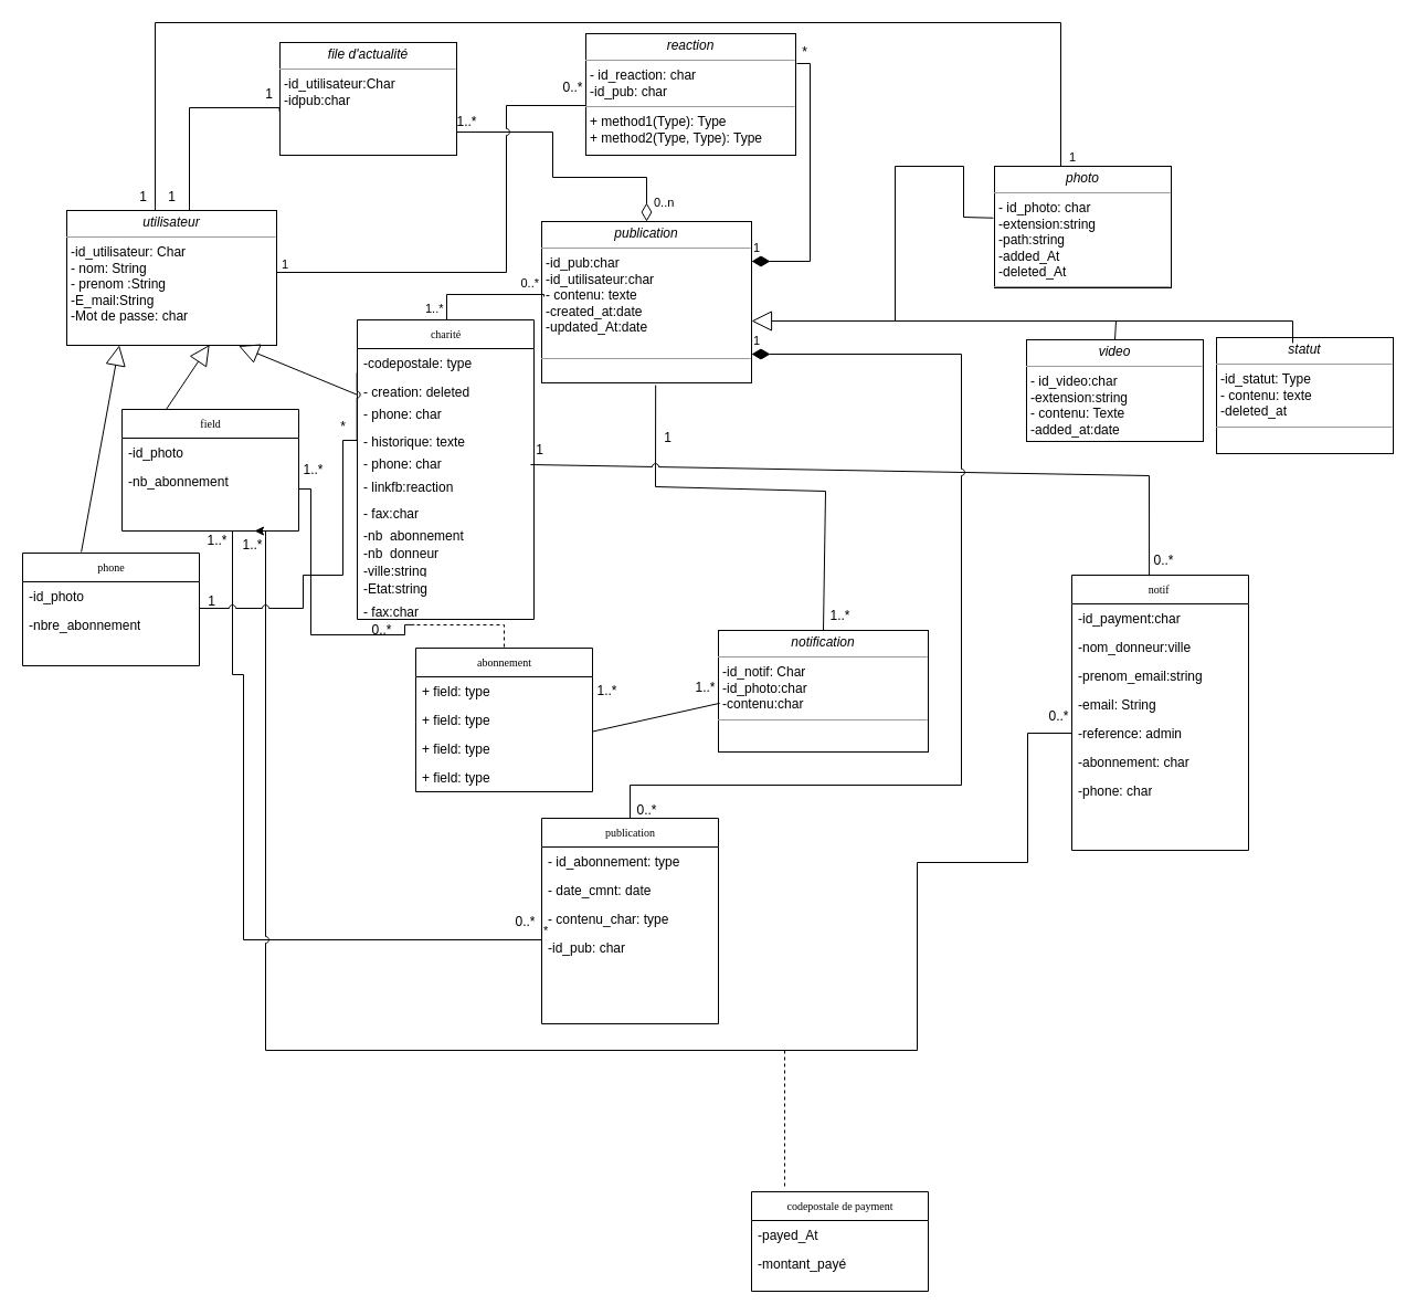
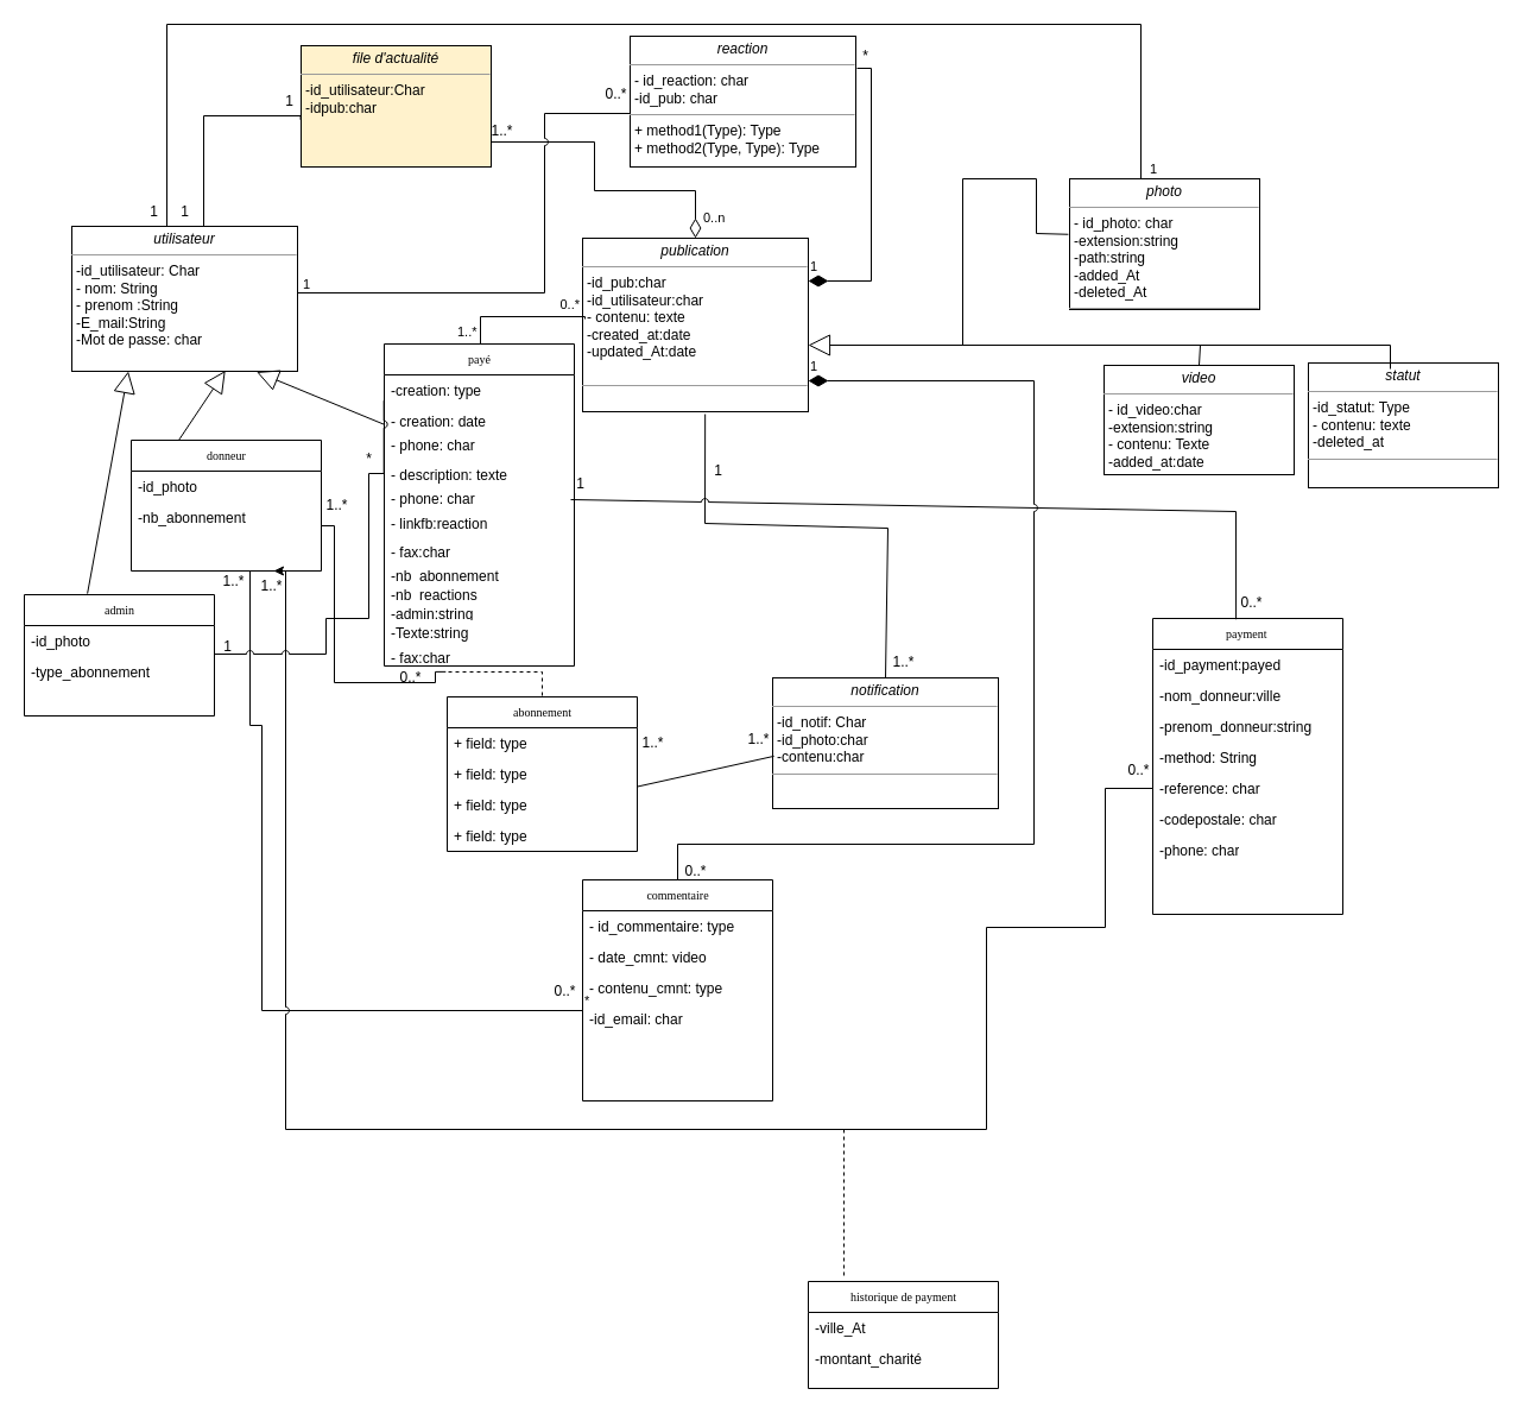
- <mxCell id="64" value="&lt;p style=&quot;margin:0px;margin-top:4px;text-align:center;&quot;&gt;&lt;i&gt;file d'actualité&lt;/i&gt;&lt;/p&gt;&lt;hr size=&quot;1&quot;&gt;&lt;p style=&quot;margin:0px;margin-left:4px;&quot;&gt;-id_utilisateur:Char&lt;br&gt;-idpub:char&lt;/p&gt;&lt;p style=&quot;margin:0px;margin-left:4px;&quot;&gt;&lt;br&gt;&lt;/p&gt;" style="verticalAlign=top;align=left;overflow=fill;fontSize=12;fontFamily=Helvetica;html=1;rounded=0;shadow=0;comic=0;labelBackgroundColor=none;strokeWidth=1" vertex="1" parent="1"><mxGeometry x="253" y="38" width="160" height="102" as="geometry" /></mxCell>
+ <mxCell id="64" value="&lt;p style=&quot;margin:0px;margin-top:4px;text-align:center;&quot;&gt;&lt;i&gt;file d'actualité&lt;/i&gt;&lt;/p&gt;&lt;hr size=&quot;1&quot;&gt;&lt;p style=&quot;margin:0px;margin-left:4px;&quot;&gt;-id_utilisateur:Char&lt;br&gt;-idpub:char&lt;/p&gt;&lt;p style=&quot;margin:0px;margin-left:4px;&quot;&gt;&lt;br&gt;&lt;/p&gt;" style="verticalAlign=top;align=left;overflow=fill;fontSize=12;fontFamily=Helvetica;html=1;rounded=0;shadow=0;comic=0;labelBackgroundColor=none;strokeWidth=1;fillColor=#fff2cc;" vertex="1" parent="1"><mxGeometry x="253" y="38" width="160" height="102" as="geometry" /></mxCell>
- <mxCell id="16" value="charité" style="swimlane;html=1;fontStyle=0;childLayout=stackLayout;horizontal=1;startSize=26;fillColor=none;horizontalStack=0;resizeParent=1;resizeLast=0;collapsible=1;marginBottom=0;swimlaneFillColor=#ffffff;rounded=0;shadow=0;comic=0;labelBackgroundColor=none;strokeWidth=1;fontFamily=Verdana;fontSize=10;align=center;" parent="1" vertex="1"><mxGeometry x="323" y="289" width="160" height="271" as="geometry" /></mxCell>
+ <mxCell id="16" value="payé" style="swimlane;html=1;fontStyle=0;childLayout=stackLayout;horizontal=1;startSize=26;fillColor=none;horizontalStack=0;resizeParent=1;resizeLast=0;collapsible=1;marginBottom=0;swimlaneFillColor=#ffffff;rounded=0;shadow=0;comic=0;labelBackgroundColor=none;strokeWidth=1;fontFamily=Verdana;fontSize=10;align=center;" parent="1" vertex="1"><mxGeometry x="323" y="289" width="160" height="271" as="geometry" /></mxCell>
- <mxCell id="17" value="-codepostale: type" style="text;html=1;strokeColor=none;fillColor=none;align=left;verticalAlign=top;spacingLeft=4;spacingRight=4;whiteSpace=wrap;overflow=hidden;rotatable=0;points=[[0,0.5],[1,0.5]];portConstraint=eastwest;" parent="16" vertex="1"><mxGeometry y="26" width="160" height="26" as="geometry" /></mxCell>
+ <mxCell id="17" value="-creation: type" style="text;html=1;strokeColor=none;fillColor=none;align=left;verticalAlign=top;spacingLeft=4;spacingRight=4;whiteSpace=wrap;overflow=hidden;rotatable=0;points=[[0,0.5],[1,0.5]];portConstraint=eastwest;" parent="16" vertex="1"><mxGeometry y="26" width="160" height="26" as="geometry" /></mxCell>
- <mxCell id="18" value="- creation: deleted" style="text;html=1;strokeColor=none;fillColor=none;align=left;verticalAlign=top;spacingLeft=4;spacingRight=4;whiteSpace=wrap;overflow=hidden;rotatable=0;points=[[0,0.5],[1,0.5]];portConstraint=eastwest;" vertex="1" parent="16"><mxGeometry y="52" width="160" height="20" as="geometry" /></mxCell>
+ <mxCell id="18" value="- creation: date" style="text;html=1;strokeColor=none;fillColor=none;align=left;verticalAlign=top;spacingLeft=4;spacingRight=4;whiteSpace=wrap;overflow=hidden;rotatable=0;points=[[0,0.5],[1,0.5]];portConstraint=eastwest;" vertex="1" parent="16"><mxGeometry y="52" width="160" height="20" as="geometry" /></mxCell>
- <mxCell id="10" value="field" style="swimlane;html=1;fontStyle=0;childLayout=stackLayout;horizontal=1;startSize=26;fillColor=none;horizontalStack=0;resizeParent=1;resizeLast=0;collapsible=1;marginBottom=0;swimlaneFillColor=#ffffff;rounded=0;shadow=0;comic=0;labelBackgroundColor=none;strokeWidth=1;fontFamily=Verdana;fontSize=10;align=center;" parent="1" vertex="1"><mxGeometry x="110" y="370" width="160" height="110" as="geometry" /></mxCell>
+ <mxCell id="10" value="donneur" style="swimlane;html=1;fontStyle=0;childLayout=stackLayout;horizontal=1;startSize=26;fillColor=none;horizontalStack=0;resizeParent=1;resizeLast=0;collapsible=1;marginBottom=0;swimlaneFillColor=#ffffff;rounded=0;shadow=0;comic=0;labelBackgroundColor=none;strokeWidth=1;fontFamily=Verdana;fontSize=10;align=center;" parent="1" vertex="1"><mxGeometry x="110" y="370" width="160" height="110" as="geometry" /></mxCell>
- <mxCell id="20" value="- historique: texte" style="text;html=1;strokeColor=none;fillColor=none;align=left;verticalAlign=top;spacingLeft=4;spacingRight=4;whiteSpace=wrap;overflow=hidden;rotatable=0;points=[[0,0.5],[1,0.5]];portConstraint=eastwest;" vertex="1" parent="16"><mxGeometry y="97" width="160" height="20" as="geometry" /></mxCell>
+ <mxCell id="20" value="- description: texte" style="text;html=1;strokeColor=none;fillColor=none;align=left;verticalAlign=top;spacingLeft=4;spacingRight=4;whiteSpace=wrap;overflow=hidden;rotatable=0;points=[[0,0.5],[1,0.5]];portConstraint=eastwest;" vertex="1" parent="16"><mxGeometry y="97" width="160" height="20" as="geometry" /></mxCell>
- <mxCell id="25" value="-nb_donneur" style="text;html=1;strokeColor=none;fillColor=none;align=left;verticalAlign=top;spacingLeft=4;spacingRight=4;whiteSpace=wrap;overflow=hidden;rotatable=0;points=[[0,0.5],[1,0.5]];portConstraint=eastwest;" vertex="1" parent="16"><mxGeometry y="198" width="160" height="16" as="geometry" /></mxCell>
+ <mxCell id="25" value="-nb_reactions" style="text;html=1;strokeColor=none;fillColor=none;align=left;verticalAlign=top;spacingLeft=4;spacingRight=4;whiteSpace=wrap;overflow=hidden;rotatable=0;points=[[0,0.5],[1,0.5]];portConstraint=eastwest;" vertex="1" parent="16"><mxGeometry y="198" width="160" height="16" as="geometry" /></mxCell>
- <mxCell id="7" value="phone" style="swimlane;html=1;fontStyle=0;childLayout=stackLayout;horizontal=1;startSize=26;fillColor=none;horizontalStack=0;resizeParent=1;resizeLast=0;collapsible=1;marginBottom=0;swimlaneFillColor=#ffffff;rounded=0;shadow=0;comic=0;labelBackgroundColor=none;strokeWidth=1;fontFamily=Verdana;fontSize=10;align=center;" parent="1" vertex="1"><mxGeometry y="500" width="160" height="102" as="geometry" x="20" /></mxCell>
+ <mxCell id="7" value="admin" style="swimlane;html=1;fontStyle=0;childLayout=stackLayout;horizontal=1;startSize=26;fillColor=none;horizontalStack=0;resizeParent=1;resizeLast=0;collapsible=1;marginBottom=0;swimlaneFillColor=#ffffff;rounded=0;shadow=0;comic=0;labelBackgroundColor=none;strokeWidth=1;fontFamily=Verdana;fontSize=10;align=center;" parent="1" vertex="1"><mxGeometry y="500" width="160" height="102" as="geometry" x="20" /></mxCell>
- <mxCell id="26" value="-ville:string&lt;br&gt;" style="text;html=1;strokeColor=none;fillColor=none;align=left;verticalAlign=top;spacingLeft=4;spacingRight=4;whiteSpace=wrap;overflow=hidden;rotatable=0;points=[[0,0.5],[1,0.5]];portConstraint=eastwest;" vertex="1" parent="16"><mxGeometry y="214" width="160" height="16" as="geometry" /></mxCell>
+ <mxCell id="26" value="-admin:string&lt;br&gt;" style="text;html=1;strokeColor=none;fillColor=none;align=left;verticalAlign=top;spacingLeft=4;spacingRight=4;whiteSpace=wrap;overflow=hidden;rotatable=0;points=[[0,0.5],[1,0.5]];portConstraint=eastwest;" vertex="1" parent="16"><mxGeometry y="214" width="160" height="16" as="geometry" /></mxCell>
- <mxCell id="27" value="-Etat:string" style="text;html=1;strokeColor=none;fillColor=none;align=left;verticalAlign=top;spacingLeft=4;spacingRight=4;whiteSpace=wrap;overflow=hidden;rotatable=0;points=[[0,0.5],[1,0.5]];portConstraint=eastwest;" vertex="1" parent="16"><mxGeometry y="230" width="160" height="21" as="geometry" /></mxCell>
+ <mxCell id="27" value="-Texte:string" style="text;html=1;strokeColor=none;fillColor=none;align=left;verticalAlign=top;spacingLeft=4;spacingRight=4;whiteSpace=wrap;overflow=hidden;rotatable=0;points=[[0,0.5],[1,0.5]];portConstraint=eastwest;" vertex="1" parent="16"><mxGeometry y="230" width="160" height="21" as="geometry" /></mxCell>
- <mxCell id="53" value="notif&amp;nbsp;" style="swimlane;html=1;fontStyle=0;childLayout=stackLayout;horizontal=1;startSize=26;fillColor=none;horizontalStack=0;resizeParent=1;resizeLast=0;collapsible=1;marginBottom=0;swimlaneFillColor=#ffffff;rounded=0;shadow=0;comic=0;labelBackgroundColor=none;strokeWidth=1;fontFamily=Verdana;fontSize=10;align=center;" vertex="1" parent="1"><mxGeometry x="970" y="520" width="160" height="249" as="geometry" /></mxCell>
+ <mxCell id="53" value="payment&amp;nbsp;" style="swimlane;html=1;fontStyle=0;childLayout=stackLayout;horizontal=1;startSize=26;fillColor=none;horizontalStack=0;resizeParent=1;resizeLast=0;collapsible=1;marginBottom=0;swimlaneFillColor=#ffffff;rounded=0;shadow=0;comic=0;labelBackgroundColor=none;strokeWidth=1;fontFamily=Verdana;fontSize=10;align=center;" vertex="1" parent="1"><mxGeometry x="970" y="520" width="160" height="249" as="geometry" /></mxCell>
- <mxCell id="54" value="-id_payment:char" style="text;html=1;strokeColor=none;fillColor=none;align=left;verticalAlign=top;spacingLeft=4;spacingRight=4;whiteSpace=wrap;overflow=hidden;rotatable=0;points=[[0,0.5],[1,0.5]];portConstraint=eastwest;" vertex="1" parent="53"><mxGeometry y="26" width="160" height="26" as="geometry" /></mxCell>
+ <mxCell id="54" value="-id_payment:payed" style="text;html=1;strokeColor=none;fillColor=none;align=left;verticalAlign=top;spacingLeft=4;spacingRight=4;whiteSpace=wrap;overflow=hidden;rotatable=0;points=[[0,0.5],[1,0.5]];portConstraint=eastwest;" vertex="1" parent="53"><mxGeometry y="26" width="160" height="26" as="geometry" /></mxCell>
- <mxCell id="9" value="-nbre_abonnement" style="text;html=1;strokeColor=none;fillColor=none;align=left;verticalAlign=top;spacingLeft=4;spacingRight=4;whiteSpace=wrap;overflow=hidden;rotatable=0;points=[[0,0.5],[1,0.5]];portConstraint=eastwest;" vertex="1" parent="7"><mxGeometry y="52" width="160" height="26" as="geometry" /></mxCell>
+ <mxCell id="9" value="-type_abonnement" style="text;html=1;strokeColor=none;fillColor=none;align=left;verticalAlign=top;spacingLeft=4;spacingRight=4;whiteSpace=wrap;overflow=hidden;rotatable=0;points=[[0,0.5],[1,0.5]];portConstraint=eastwest;" vertex="1" parent="7"><mxGeometry y="52" width="160" height="26" as="geometry" /></mxCell>
- <mxCell id="56" value="-prenom_email:string" style="text;html=1;strokeColor=none;fillColor=none;align=left;verticalAlign=top;spacingLeft=4;spacingRight=4;whiteSpace=wrap;overflow=hidden;rotatable=0;points=[[0,0.5],[1,0.5]];portConstraint=eastwest;" vertex="1" parent="53"><mxGeometry y="78" width="160" height="26" as="geometry" /></mxCell>
+ <mxCell id="56" value="-prenom_donneur:string" style="text;html=1;strokeColor=none;fillColor=none;align=left;verticalAlign=top;spacingLeft=4;spacingRight=4;whiteSpace=wrap;overflow=hidden;rotatable=0;points=[[0,0.5],[1,0.5]];portConstraint=eastwest;" vertex="1" parent="53"><mxGeometry y="78" width="160" height="26" as="geometry" /></mxCell>
- <mxCell id="57" value="-email: String" style="text;html=1;strokeColor=none;fillColor=none;align=left;verticalAlign=top;spacingLeft=4;spacingRight=4;whiteSpace=wrap;overflow=hidden;rotatable=0;points=[[0,0.5],[1,0.5]];portConstraint=eastwest;" vertex="1" parent="53"><mxGeometry y="104" width="160" height="26" as="geometry" /></mxCell>
+ <mxCell id="57" value="-method: String" style="text;html=1;strokeColor=none;fillColor=none;align=left;verticalAlign=top;spacingLeft=4;spacingRight=4;whiteSpace=wrap;overflow=hidden;rotatable=0;points=[[0,0.5],[1,0.5]];portConstraint=eastwest;" vertex="1" parent="53"><mxGeometry y="104" width="160" height="26" as="geometry" /></mxCell>
- <mxCell id="58" value="-reference: admin" style="text;html=1;strokeColor=none;fillColor=none;align=left;verticalAlign=top;spacingLeft=4;spacingRight=4;whiteSpace=wrap;overflow=hidden;rotatable=0;points=[[0,0.5],[1,0.5]];portConstraint=eastwest;" vertex="1" parent="53"><mxGeometry y="130" width="160" height="26" as="geometry" /></mxCell>
+ <mxCell id="58" value="-reference: char" style="text;html=1;strokeColor=none;fillColor=none;align=left;verticalAlign=top;spacingLeft=4;spacingRight=4;whiteSpace=wrap;overflow=hidden;rotatable=0;points=[[0,0.5],[1,0.5]];portConstraint=eastwest;" vertex="1" parent="53"><mxGeometry y="130" width="160" height="26" as="geometry" /></mxCell>
- <mxCell id="59" value="-abonnement: char" style="text;html=1;strokeColor=none;fillColor=none;align=left;verticalAlign=top;spacingLeft=4;spacingRight=4;whiteSpace=wrap;overflow=hidden;rotatable=0;points=[[0,0.5],[1,0.5]];portConstraint=eastwest;" vertex="1" parent="53"><mxGeometry y="156" width="160" height="26" as="geometry" /></mxCell>
+ <mxCell id="59" value="-codepostale: char" style="text;html=1;strokeColor=none;fillColor=none;align=left;verticalAlign=top;spacingLeft=4;spacingRight=4;whiteSpace=wrap;overflow=hidden;rotatable=0;points=[[0,0.5],[1,0.5]];portConstraint=eastwest;" vertex="1" parent="53"><mxGeometry y="156" width="160" height="26" as="geometry" /></mxCell>
- <mxCell id="2" value="publication" style="swimlane;html=1;fontStyle=0;childLayout=stackLayout;horizontal=1;startSize=26;fillColor=none;horizontalStack=0;resizeParent=1;resizeLast=0;collapsible=1;marginBottom=0;swimlaneFillColor=#ffffff;rounded=0;shadow=0;comic=0;labelBackgroundColor=none;strokeWidth=1;fontFamily=Verdana;fontSize=10;align=center;" parent="1" vertex="1"><mxGeometry x="490" y="740" width="160" height="186" as="geometry" /></mxCell>
+ <mxCell id="2" value="commentaire" style="swimlane;html=1;fontStyle=0;childLayout=stackLayout;horizontal=1;startSize=26;fillColor=none;horizontalStack=0;resizeParent=1;resizeLast=0;collapsible=1;marginBottom=0;swimlaneFillColor=#ffffff;rounded=0;shadow=0;comic=0;labelBackgroundColor=none;strokeWidth=1;fontFamily=Verdana;fontSize=10;align=center;" parent="1" vertex="1"><mxGeometry x="490" y="740" width="160" height="186" as="geometry" /></mxCell>
- <mxCell id="3" value="- id_abonnement: type" style="text;html=1;strokeColor=none;fillColor=none;align=left;verticalAlign=top;spacingLeft=4;spacingRight=4;whiteSpace=wrap;overflow=hidden;rotatable=0;points=[[0,0.5],[1,0.5]];portConstraint=eastwest;" parent="2" vertex="1"><mxGeometry y="26" width="160" height="26" as="geometry" /></mxCell>
+ <mxCell id="3" value="- id_commentaire: type" style="text;html=1;strokeColor=none;fillColor=none;align=left;verticalAlign=top;spacingLeft=4;spacingRight=4;whiteSpace=wrap;overflow=hidden;rotatable=0;points=[[0,0.5],[1,0.5]];portConstraint=eastwest;" parent="2" vertex="1"><mxGeometry y="26" width="160" height="26" as="geometry" /></mxCell>
- <mxCell id="4" value="- date_cmnt: date" style="text;html=1;strokeColor=none;fillColor=none;align=left;verticalAlign=top;spacingLeft=4;spacingRight=4;whiteSpace=wrap;overflow=hidden;rotatable=0;points=[[0,0.5],[1,0.5]];portConstraint=eastwest;" parent="2" vertex="1"><mxGeometry y="52" width="160" height="26" as="geometry" /></mxCell>
+ <mxCell id="4" value="- date_cmnt: video" style="text;html=1;strokeColor=none;fillColor=none;align=left;verticalAlign=top;spacingLeft=4;spacingRight=4;whiteSpace=wrap;overflow=hidden;rotatable=0;points=[[0,0.5],[1,0.5]];portConstraint=eastwest;" parent="2" vertex="1"><mxGeometry y="52" width="160" height="26" as="geometry" /></mxCell>
- <mxCell id="5" value="- contenu_char: type" style="text;html=1;strokeColor=none;fillColor=none;align=left;verticalAlign=top;spacingLeft=4;spacingRight=4;whiteSpace=wrap;overflow=hidden;rotatable=0;points=[[0,0.5],[1,0.5]];portConstraint=eastwest;" parent="2" vertex="1"><mxGeometry y="78" width="160" height="26" as="geometry" /></mxCell>
+ <mxCell id="5" value="- contenu_cmnt: type" style="text;html=1;strokeColor=none;fillColor=none;align=left;verticalAlign=top;spacingLeft=4;spacingRight=4;whiteSpace=wrap;overflow=hidden;rotatable=0;points=[[0,0.5],[1,0.5]];portConstraint=eastwest;" parent="2" vertex="1"><mxGeometry y="78" width="160" height="26" as="geometry" /></mxCell>
- <mxCell id="6" value="-id_pub: char" style="text;html=1;strokeColor=none;fillColor=none;align=left;verticalAlign=top;spacingLeft=4;spacingRight=4;whiteSpace=wrap;overflow=hidden;rotatable=0;points=[[0,0.5],[1,0.5]];portConstraint=eastwest;" parent="2" vertex="1"><mxGeometry y="104" width="160" height="26" as="geometry" /></mxCell>
+ <mxCell id="6" value="-id_email: char" style="text;html=1;strokeColor=none;fillColor=none;align=left;verticalAlign=top;spacingLeft=4;spacingRight=4;whiteSpace=wrap;overflow=hidden;rotatable=0;points=[[0,0.5],[1,0.5]];portConstraint=eastwest;" parent="2" vertex="1"><mxGeometry y="104" width="160" height="26" as="geometry" /></mxCell>
- <mxCell id="13" value="codepostale de payment" style="swimlane;html=1;fontStyle=0;childLayout=stackLayout;horizontal=1;startSize=26;fillColor=none;horizontalStack=0;resizeParent=1;resizeLast=0;collapsible=1;marginBottom=0;swimlaneFillColor=#ffffff;rounded=0;shadow=0;comic=0;labelBackgroundColor=none;strokeWidth=1;fontFamily=Verdana;fontSize=10;align=center;" parent="1" vertex="1"><mxGeometry x="680" y="1078" width="160" height="90" as="geometry" /></mxCell>
+ <mxCell id="13" value="historique de payment" style="swimlane;html=1;fontStyle=0;childLayout=stackLayout;horizontal=1;startSize=26;fillColor=none;horizontalStack=0;resizeParent=1;resizeLast=0;collapsible=1;marginBottom=0;swimlaneFillColor=#ffffff;rounded=0;shadow=0;comic=0;labelBackgroundColor=none;strokeWidth=1;fontFamily=Verdana;fontSize=10;align=center;" parent="1" vertex="1"><mxGeometry x="680" y="1078" width="160" height="90" as="geometry" /></mxCell>
- <mxCell id="14" value="-payed_At" style="text;html=1;strokeColor=none;fillColor=none;align=left;verticalAlign=top;spacingLeft=4;spacingRight=4;whiteSpace=wrap;overflow=hidden;rotatable=0;points=[[0,0.5],[1,0.5]];portConstraint=eastwest;" parent="13" vertex="1"><mxGeometry y="26" width="160" height="26" as="geometry" /></mxCell>
+ <mxCell id="14" value="-ville_At" style="text;html=1;strokeColor=none;fillColor=none;align=left;verticalAlign=top;spacingLeft=4;spacingRight=4;whiteSpace=wrap;overflow=hidden;rotatable=0;points=[[0,0.5],[1,0.5]];portConstraint=eastwest;" parent="13" vertex="1"><mxGeometry y="26" width="160" height="26" as="geometry" /></mxCell>
- <mxCell id="15" value="-montant_payé" style="text;html=1;strokeColor=none;fillColor=none;align=left;verticalAlign=top;spacingLeft=4;spacingRight=4;whiteSpace=wrap;overflow=hidden;rotatable=0;points=[[0,0.5],[1,0.5]];portConstraint=eastwest;" parent="13" vertex="1"><mxGeometry y="52" width="160" height="38" as="geometry" /></mxCell>
+ <mxCell id="15" value="-montant_charité" style="text;html=1;strokeColor=none;fillColor=none;align=left;verticalAlign=top;spacingLeft=4;spacingRight=4;whiteSpace=wrap;overflow=hidden;rotatable=0;points=[[0,0.5],[1,0.5]];portConstraint=eastwest;" parent="13" vertex="1"><mxGeometry y="52" width="160" height="38" as="geometry" /></mxCell>
